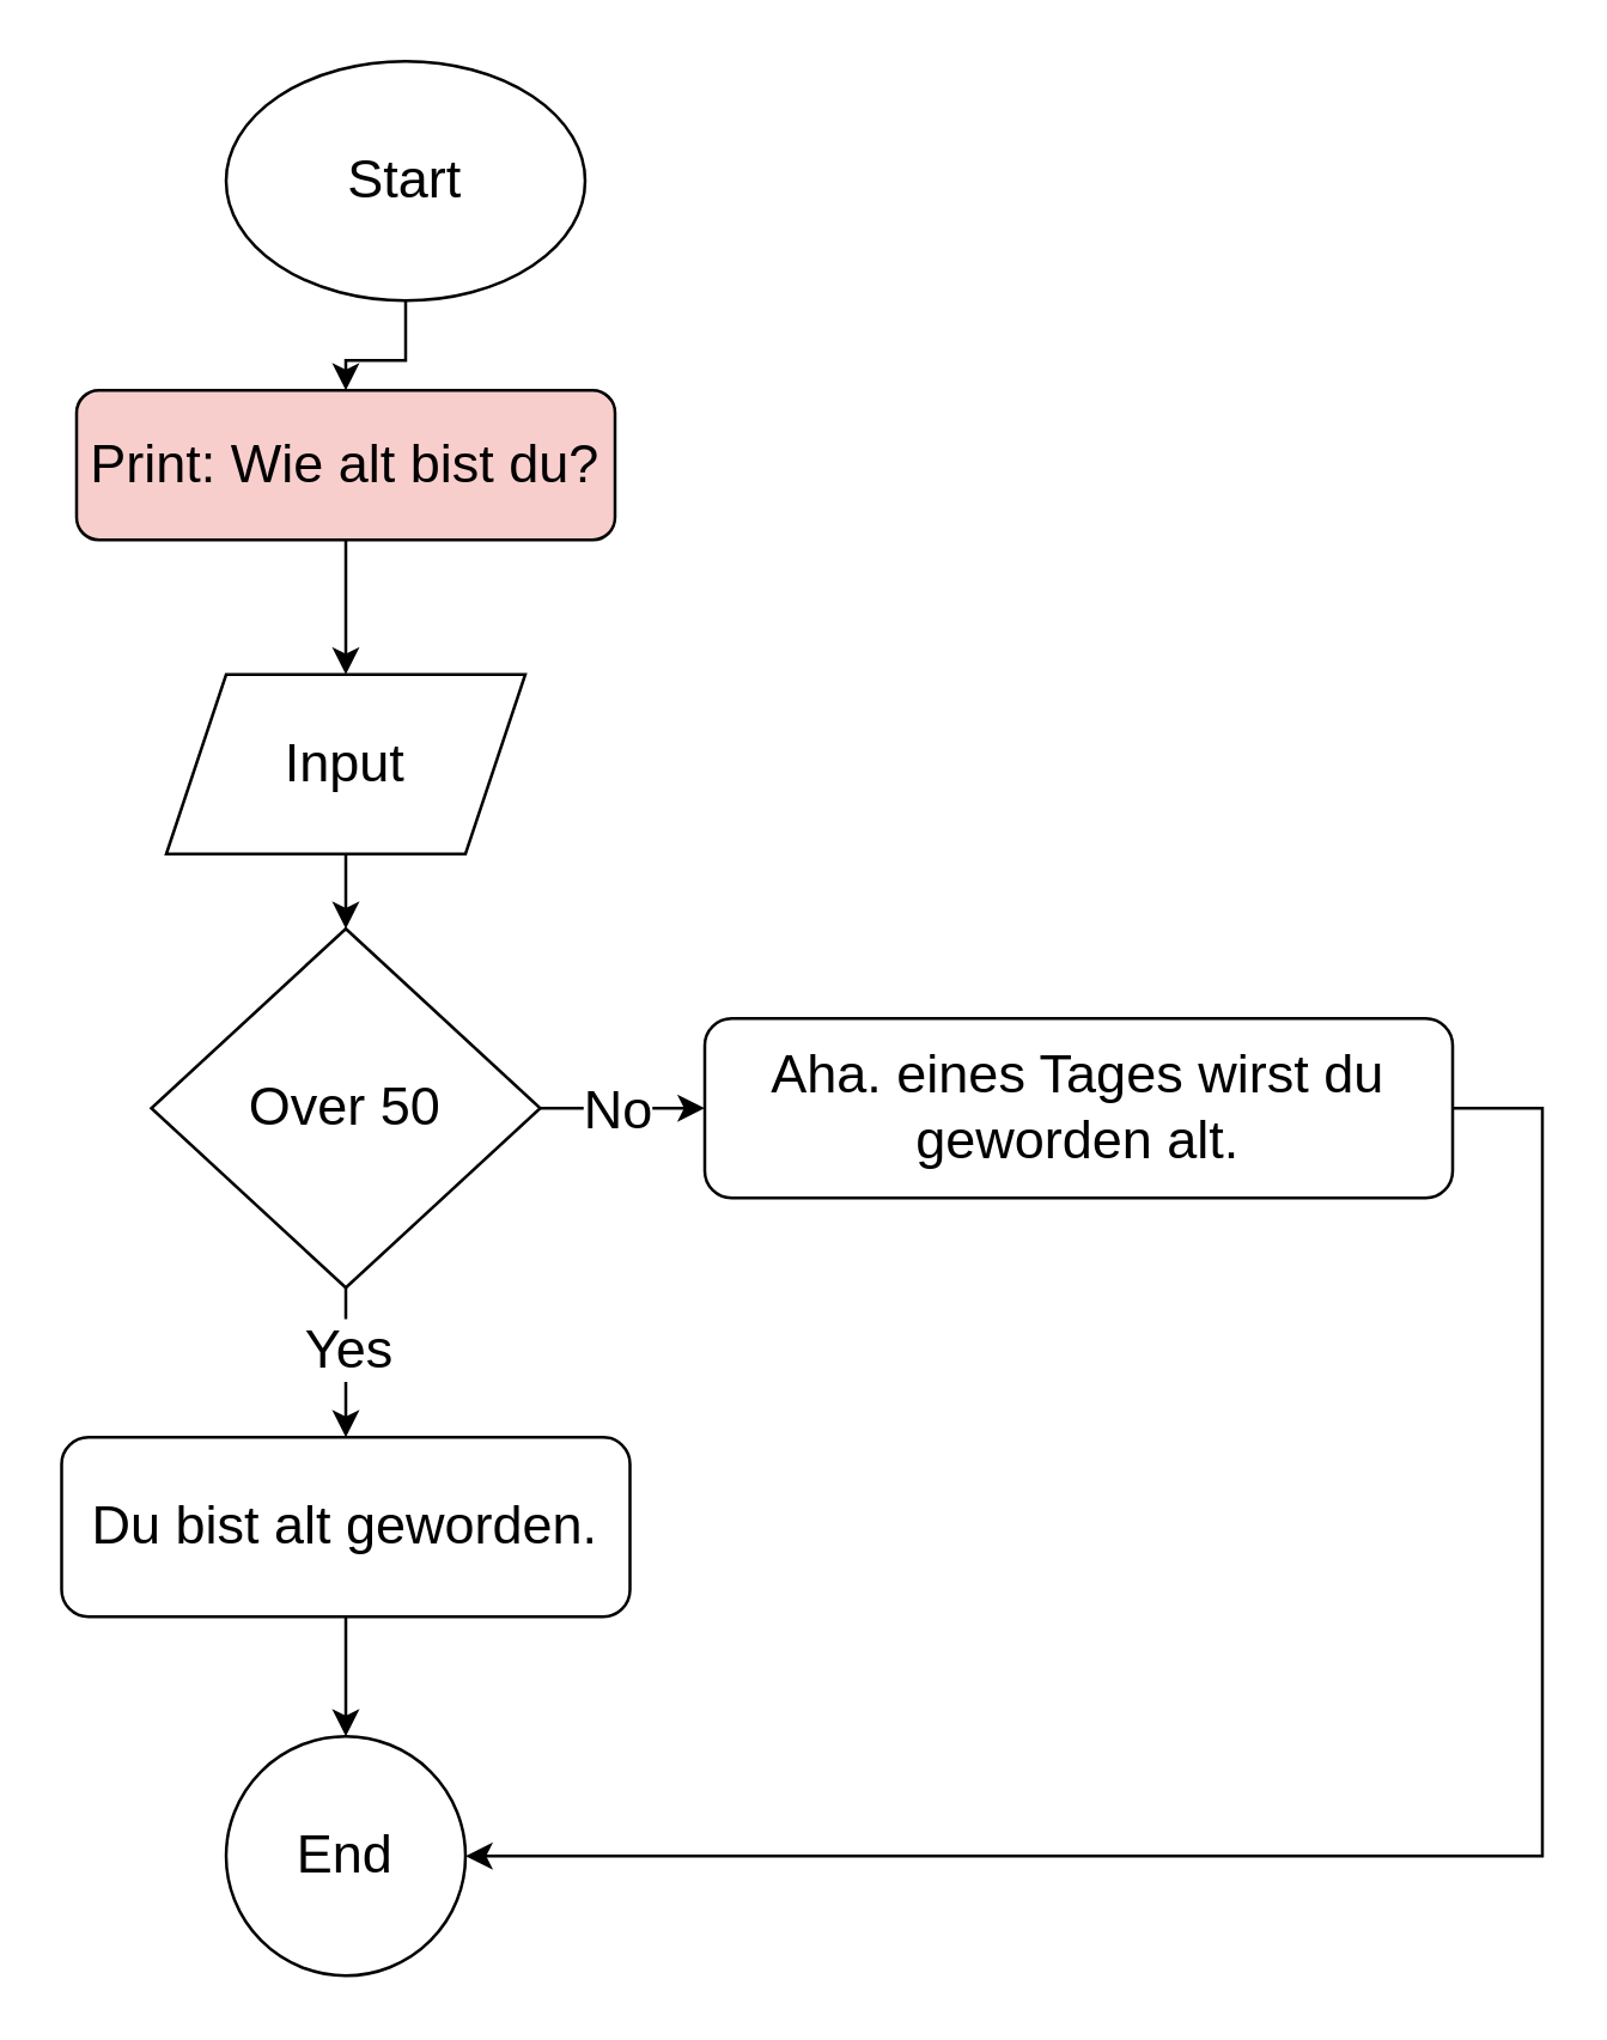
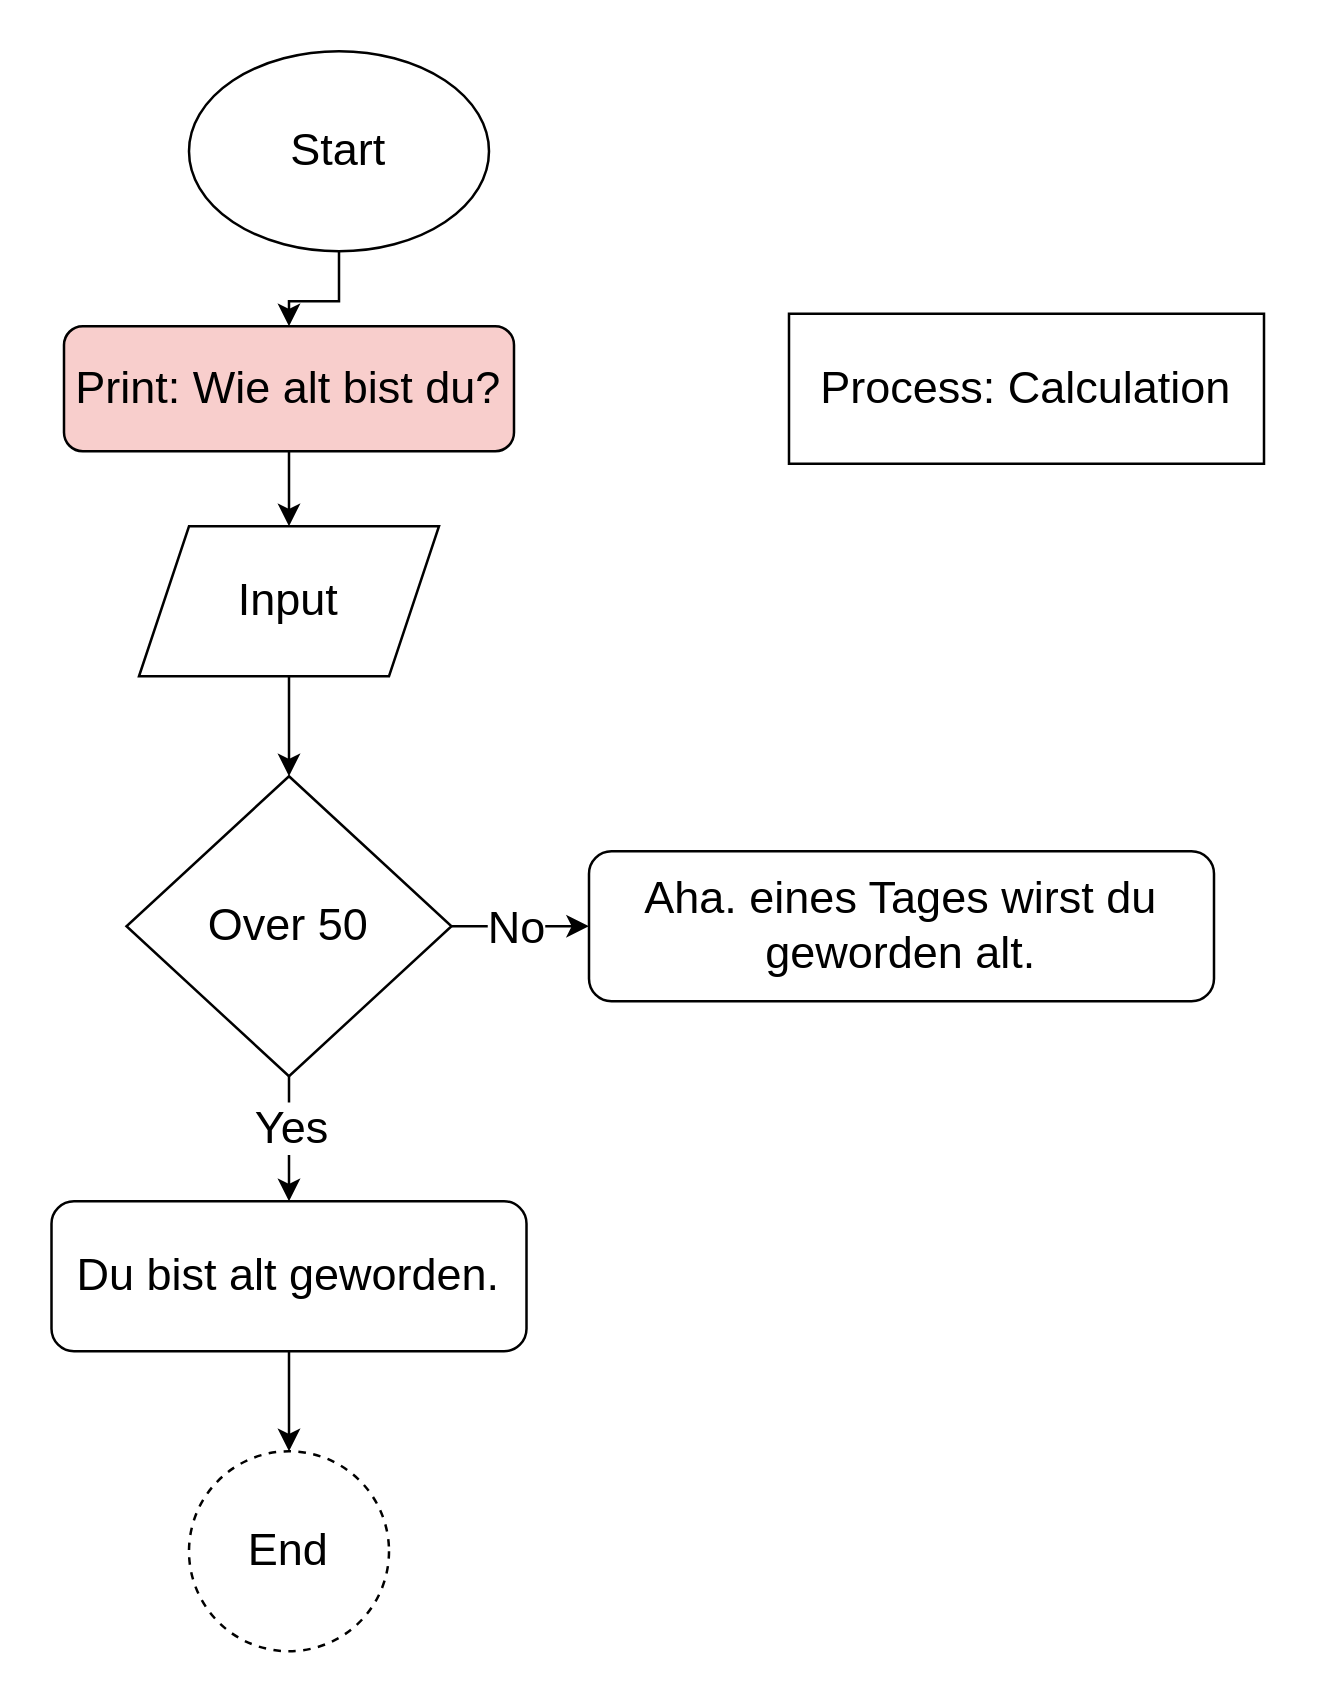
+ <mxCell id="9" value="&lt;font style=&quot;font-size: 18px;&quot;&gt;Process: Calculation&lt;/font&gt;" style="rounded=0;whiteSpace=wrap;html=1;" vertex="1" parent="1"><mxGeometry x="315" y="125" width="190" height="60" as="geometry" /></mxCell>
- <mxCell id="6" value="&lt;font style=&quot;font-size: 18px;&quot;&gt;Input&lt;/font&gt;" style="shape=parallelogram;perimeter=parallelogramPerimeter;whiteSpace=wrap;html=1;fixedSize=1;" vertex="1" parent="1"><mxGeometry x="55" y="225" width="120" height="60" as="geometry" /></mxCell>
+ <mxCell id="6" value="&lt;font style=&quot;font-size: 18px;&quot;&gt;Input&lt;/font&gt;" style="shape=parallelogram;perimeter=parallelogramPerimeter;whiteSpace=wrap;html=1;fixedSize=1;" vertex="1" parent="1"><mxGeometry x="55" y="210" width="120" height="60" as="geometry" /></mxCell>
- <mxCell id="4" value="&lt;font style=&quot;font-size: 18px;&quot;&gt;End&lt;/font&gt;" style="ellipse;whiteSpace=wrap;html=1;aspect=fixed;" vertex="1" parent="1"><mxGeometry x="75" y="580" width="80" height="80" as="geometry" /></mxCell>
+ <mxCell id="4" value="&lt;font style=&quot;font-size: 18px;&quot;&gt;End&lt;/font&gt;" style="ellipse;whiteSpace=wrap;html=1;aspect=fixed;dashed=1;" vertex="1" parent="1"><mxGeometry x="75" y="580" width="80" height="80" as="geometry" /></mxCell>
- <mxCell id="17" style="edgeStyle=orthogonalEdgeStyle;rounded=0;orthogonalLoop=1;jettySize=auto;html=1;entryX=1;entryY=0.5;entryDx=0;entryDy=0;" edge="1" parent="1" source="18" target="4"><mxGeometry relative="1" as="geometry"><Array as="points"><mxPoint x="515" y="370" /><mxPoint x="515" y="620" /></Array></mxGeometry></mxCell>
